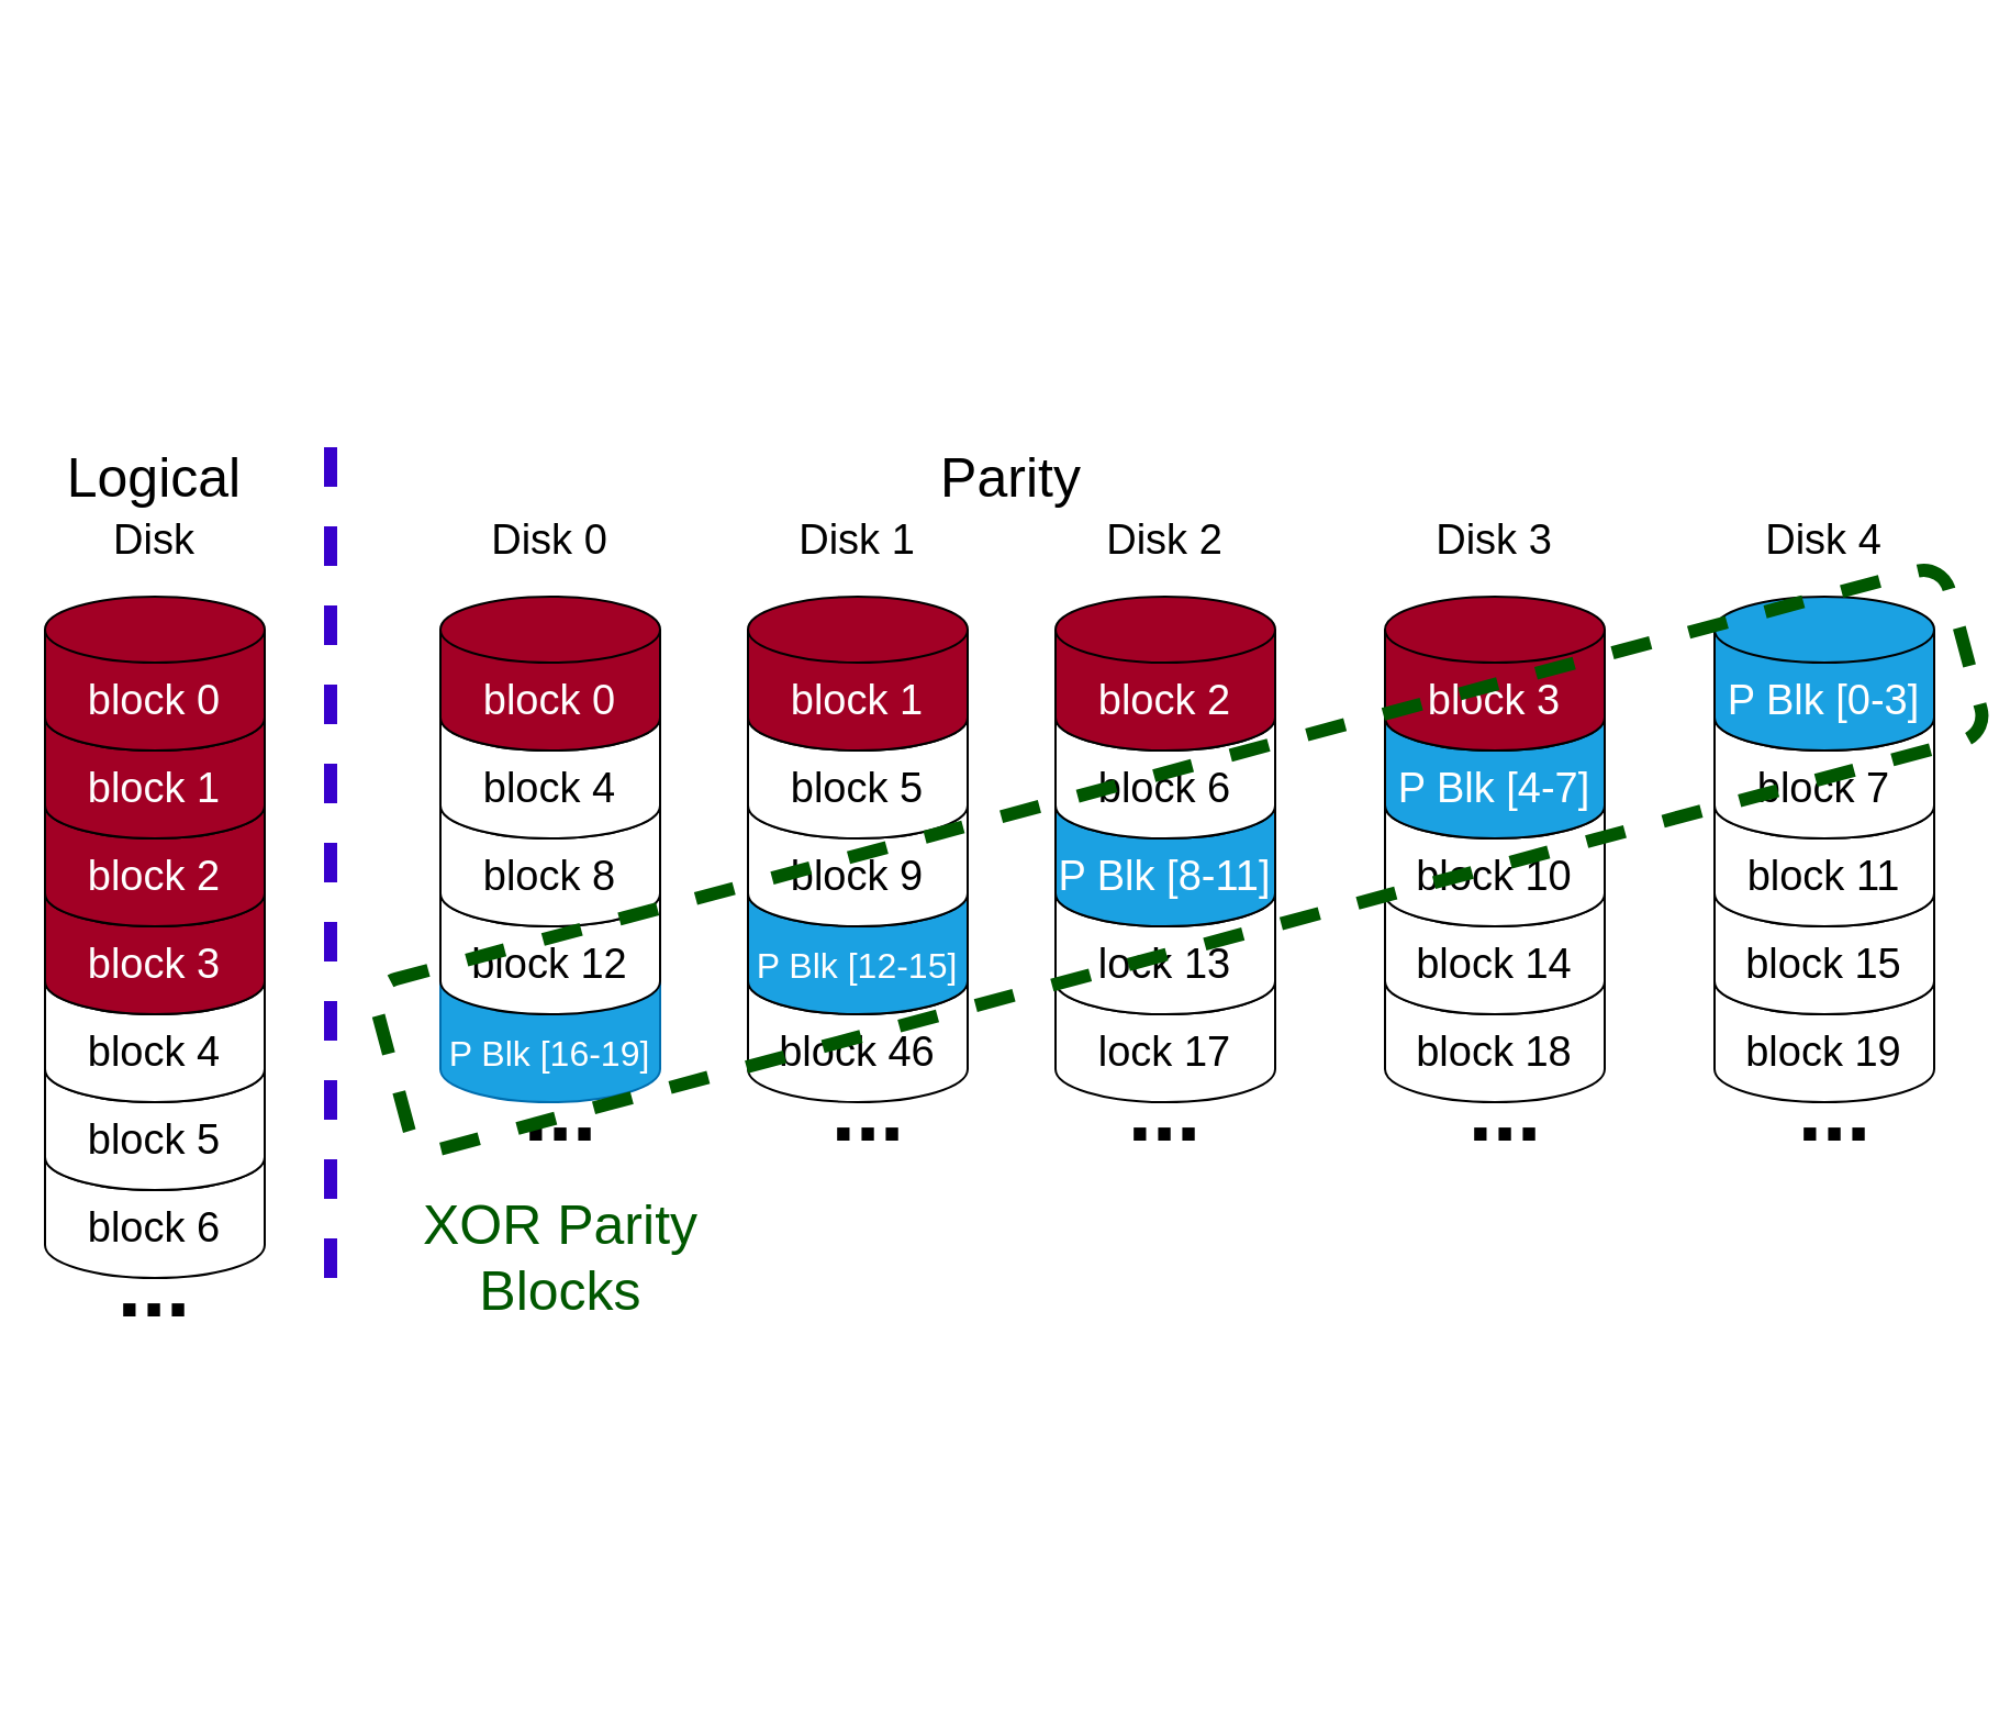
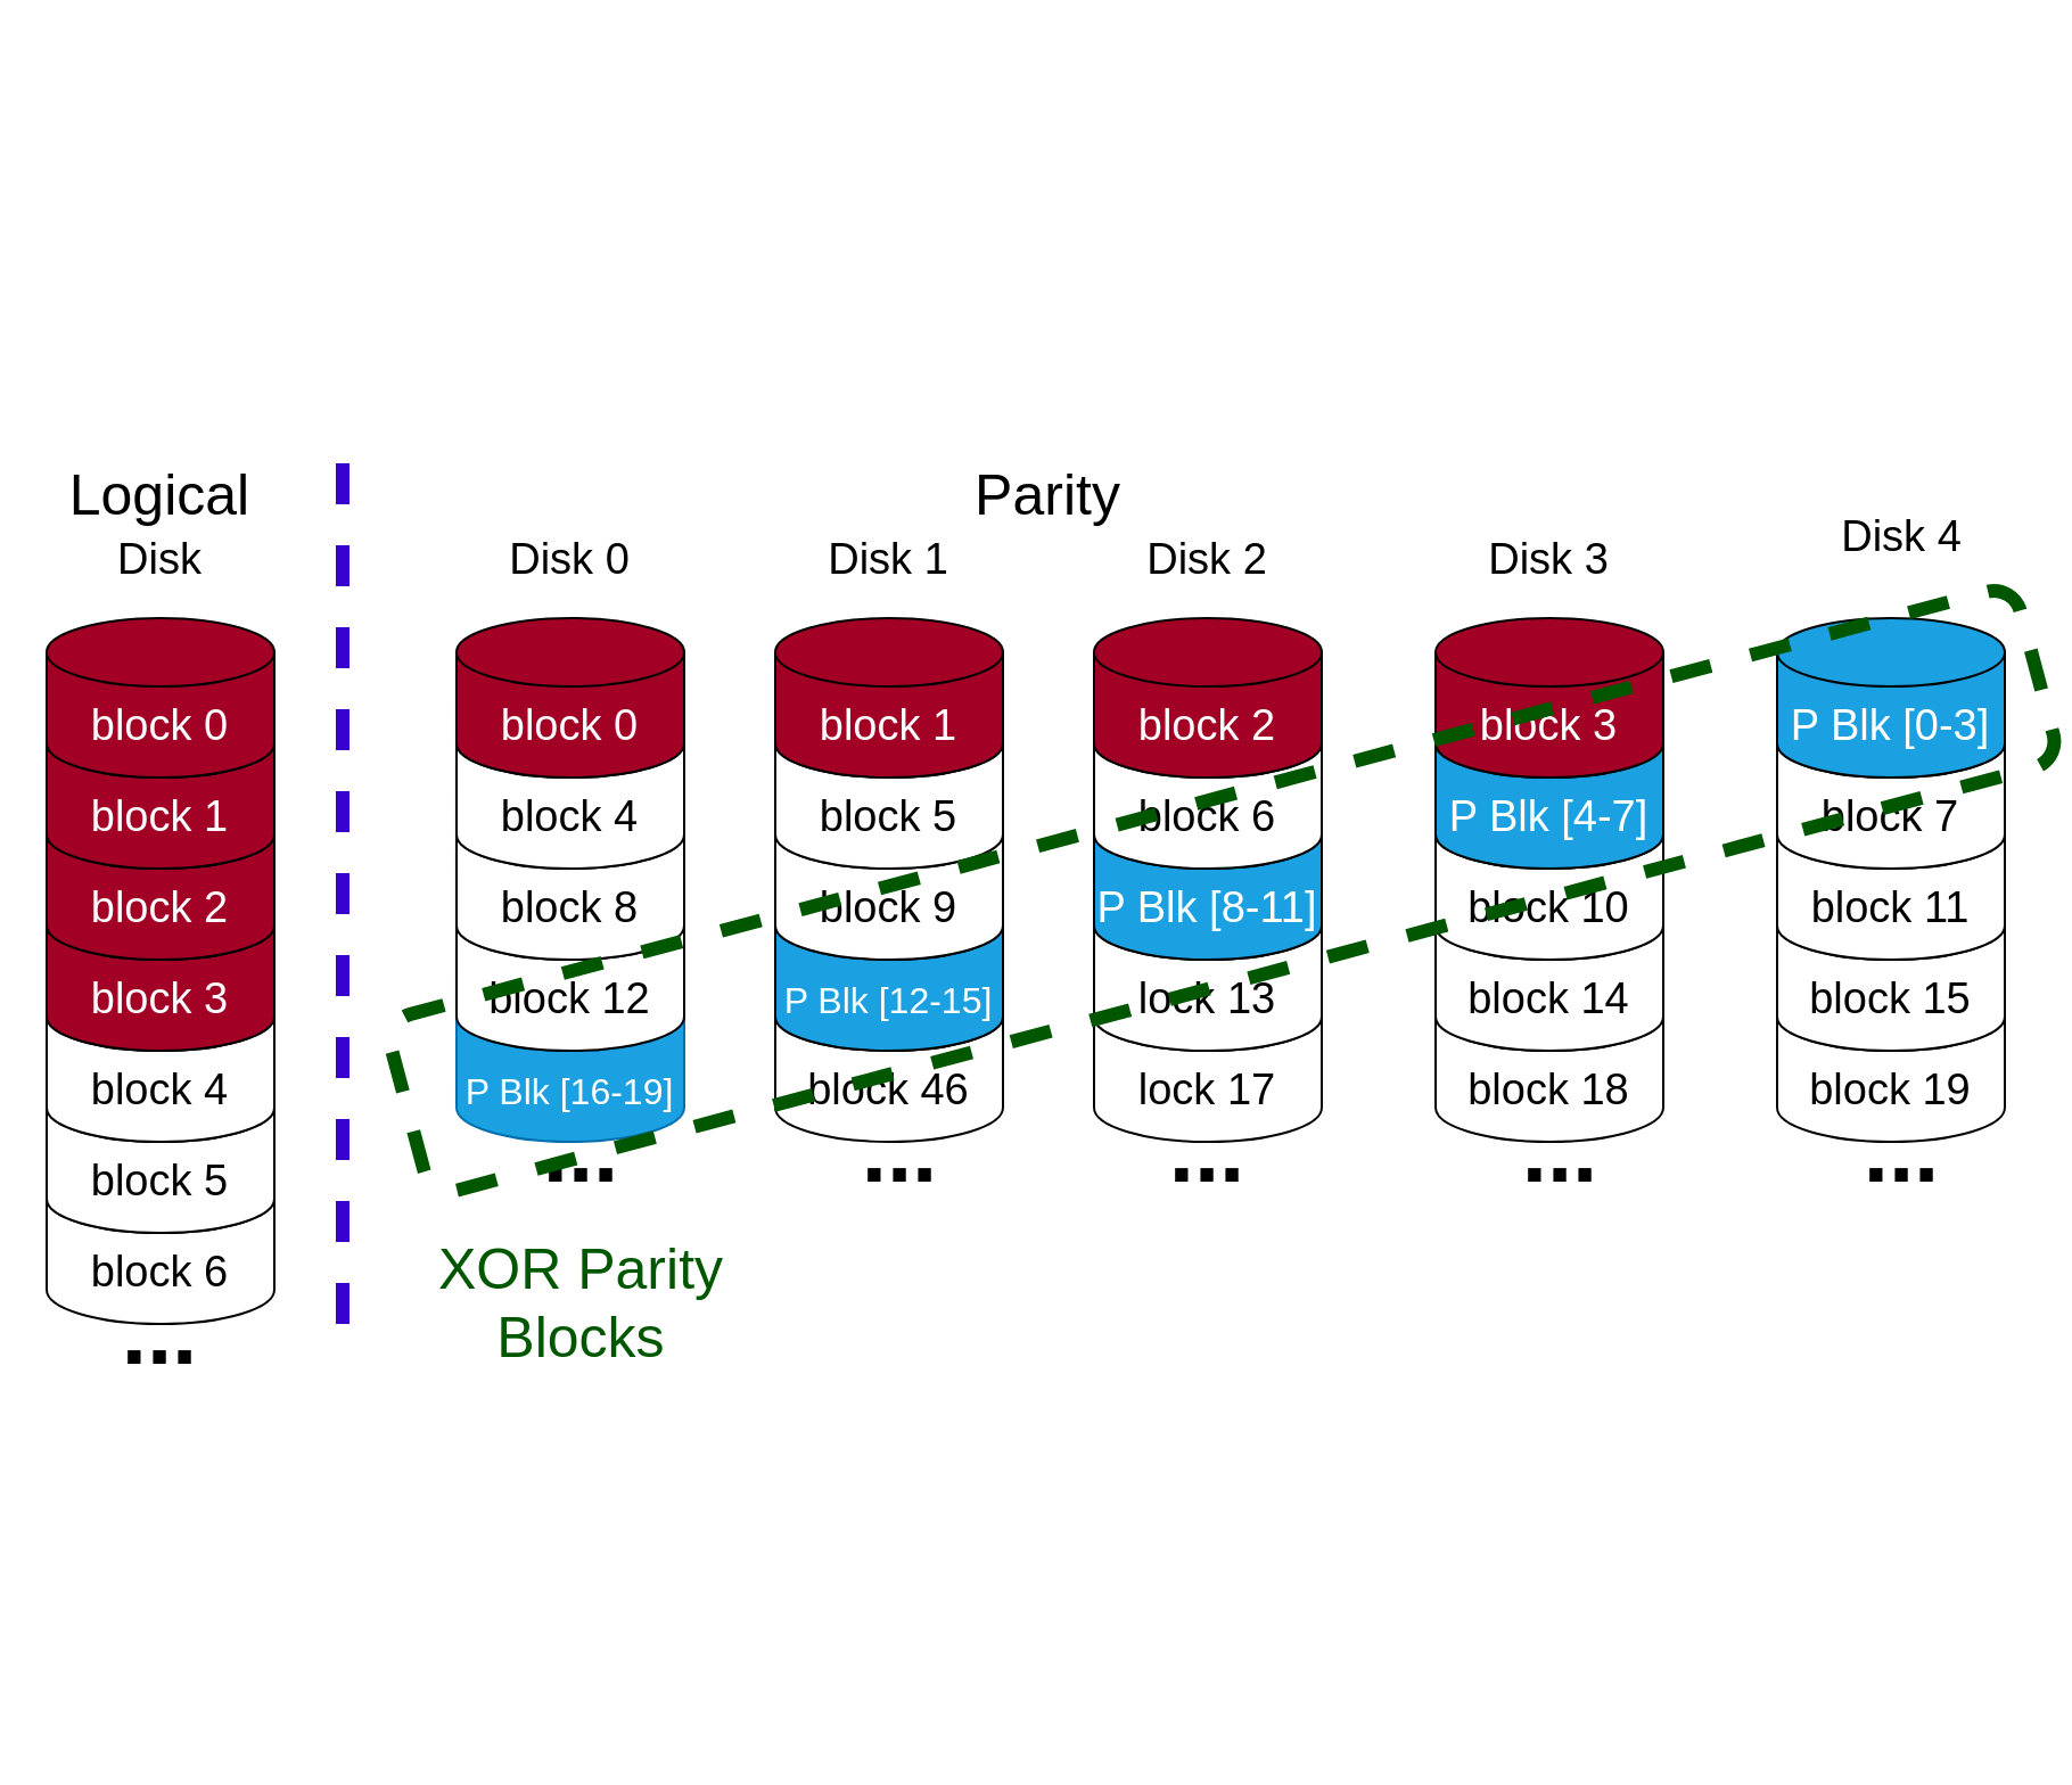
- <mxCell id="45" value="Disk 4" style="text;html=1;strokeColor=none;fillColor=none;align=center;verticalAlign=middle;whiteSpace=wrap;rounded=0;fontSize=19;" vertex="1" parent="1"><mxGeometry x="785" y="221" width="90" height="50" as="geometry" /></mxCell>
+ <mxCell id="45" value="Disk 4" style="text;html=1;strokeColor=none;fillColor=none;align=center;verticalAlign=middle;whiteSpace=wrap;rounded=0;fontSize=19;" vertex="1" parent="1"><mxGeometry x="790" y="211" width="90" height="50" as="geometry" /></mxCell>
